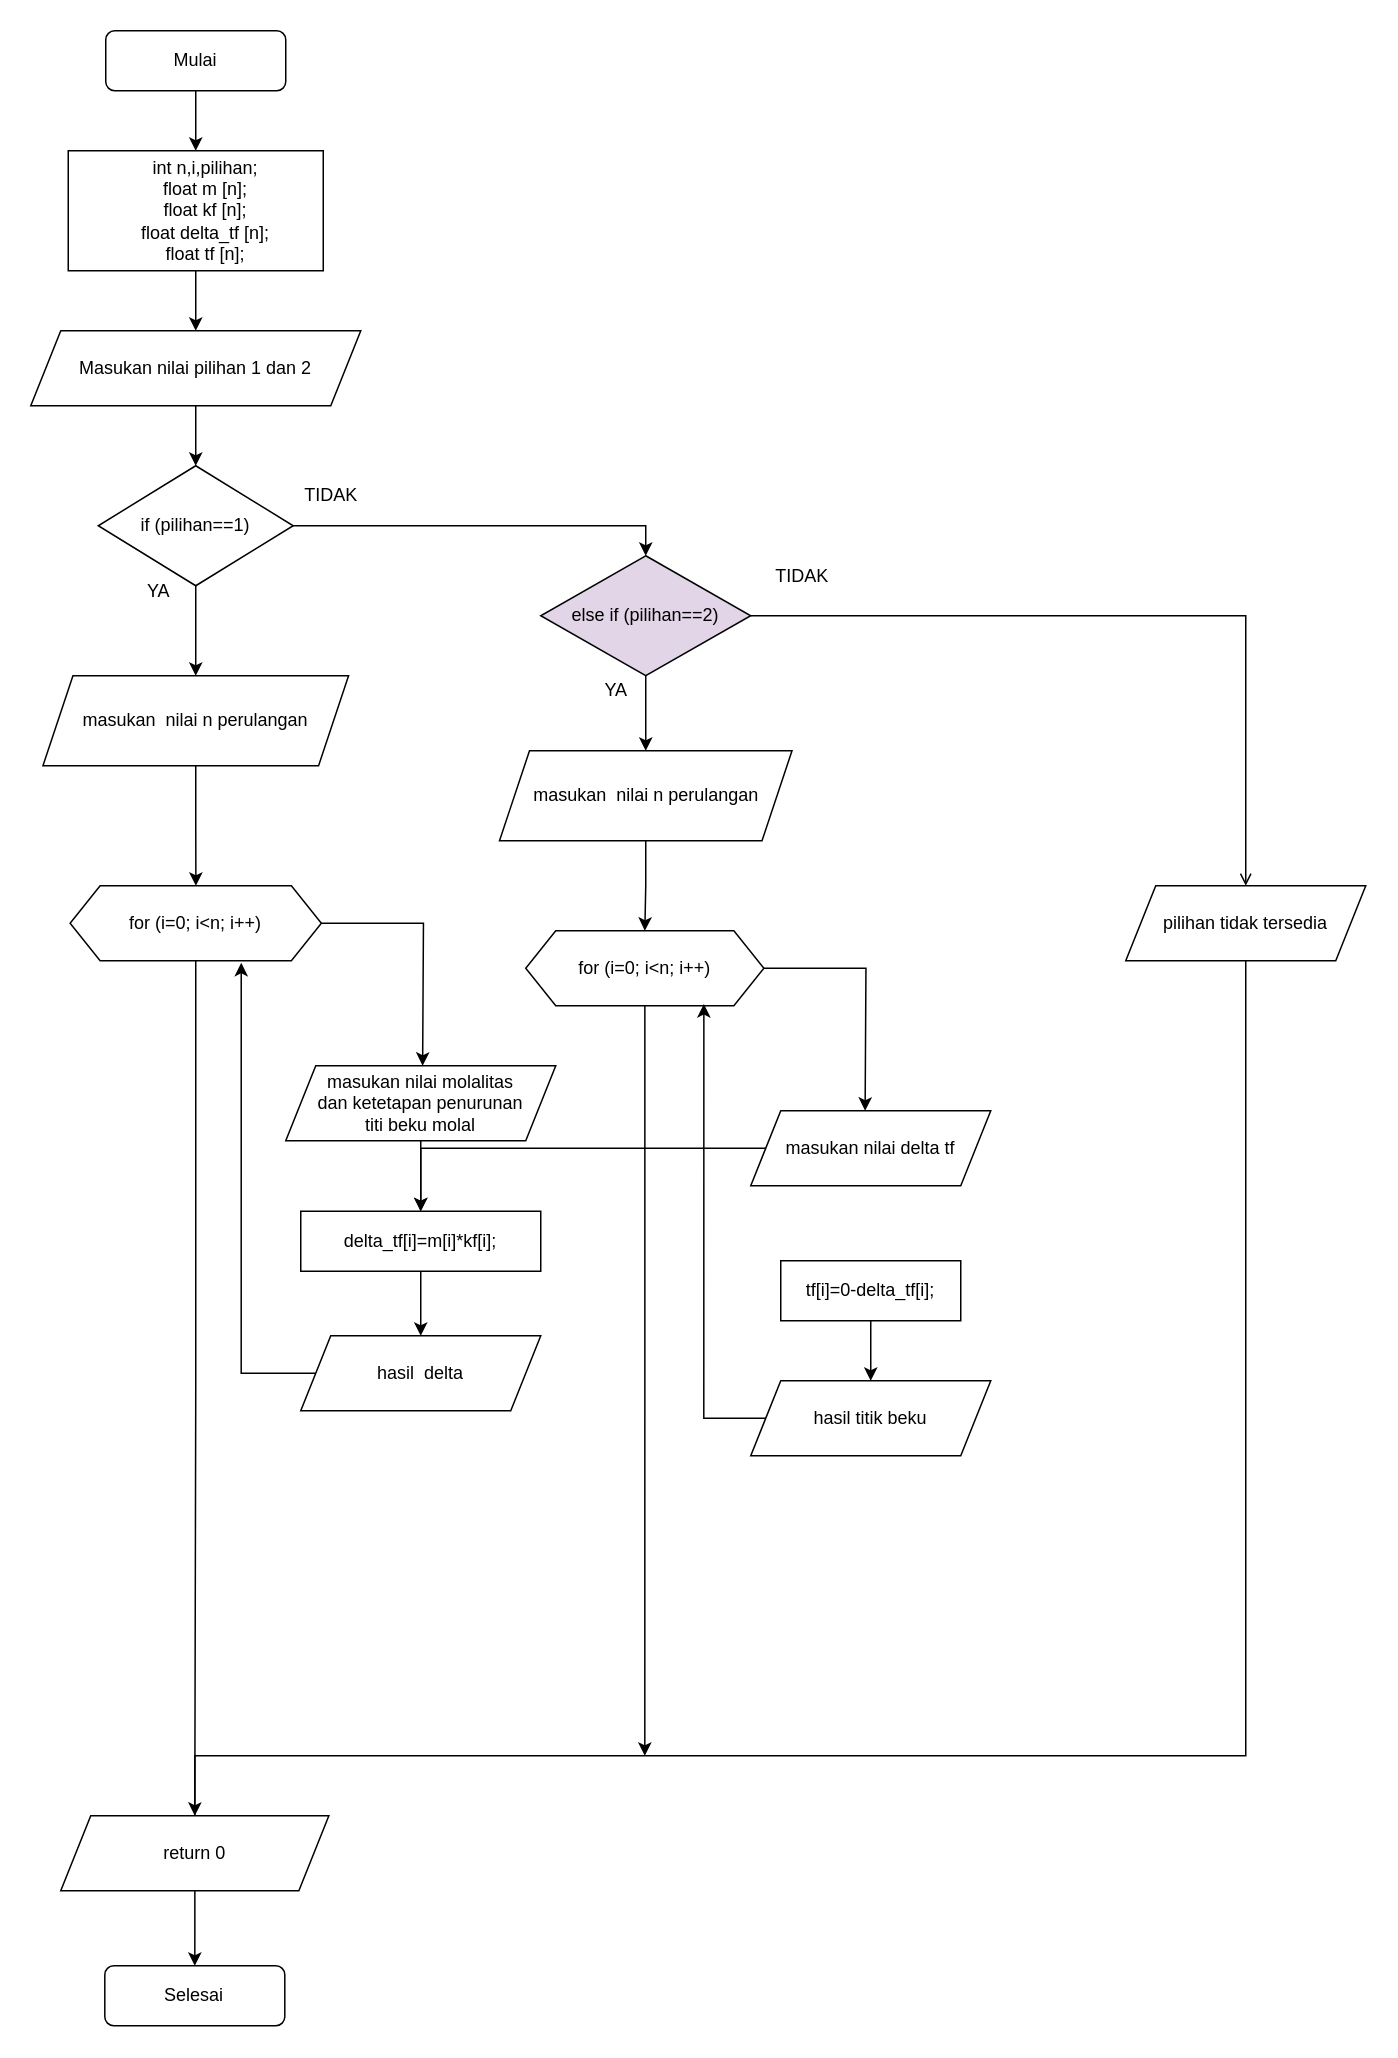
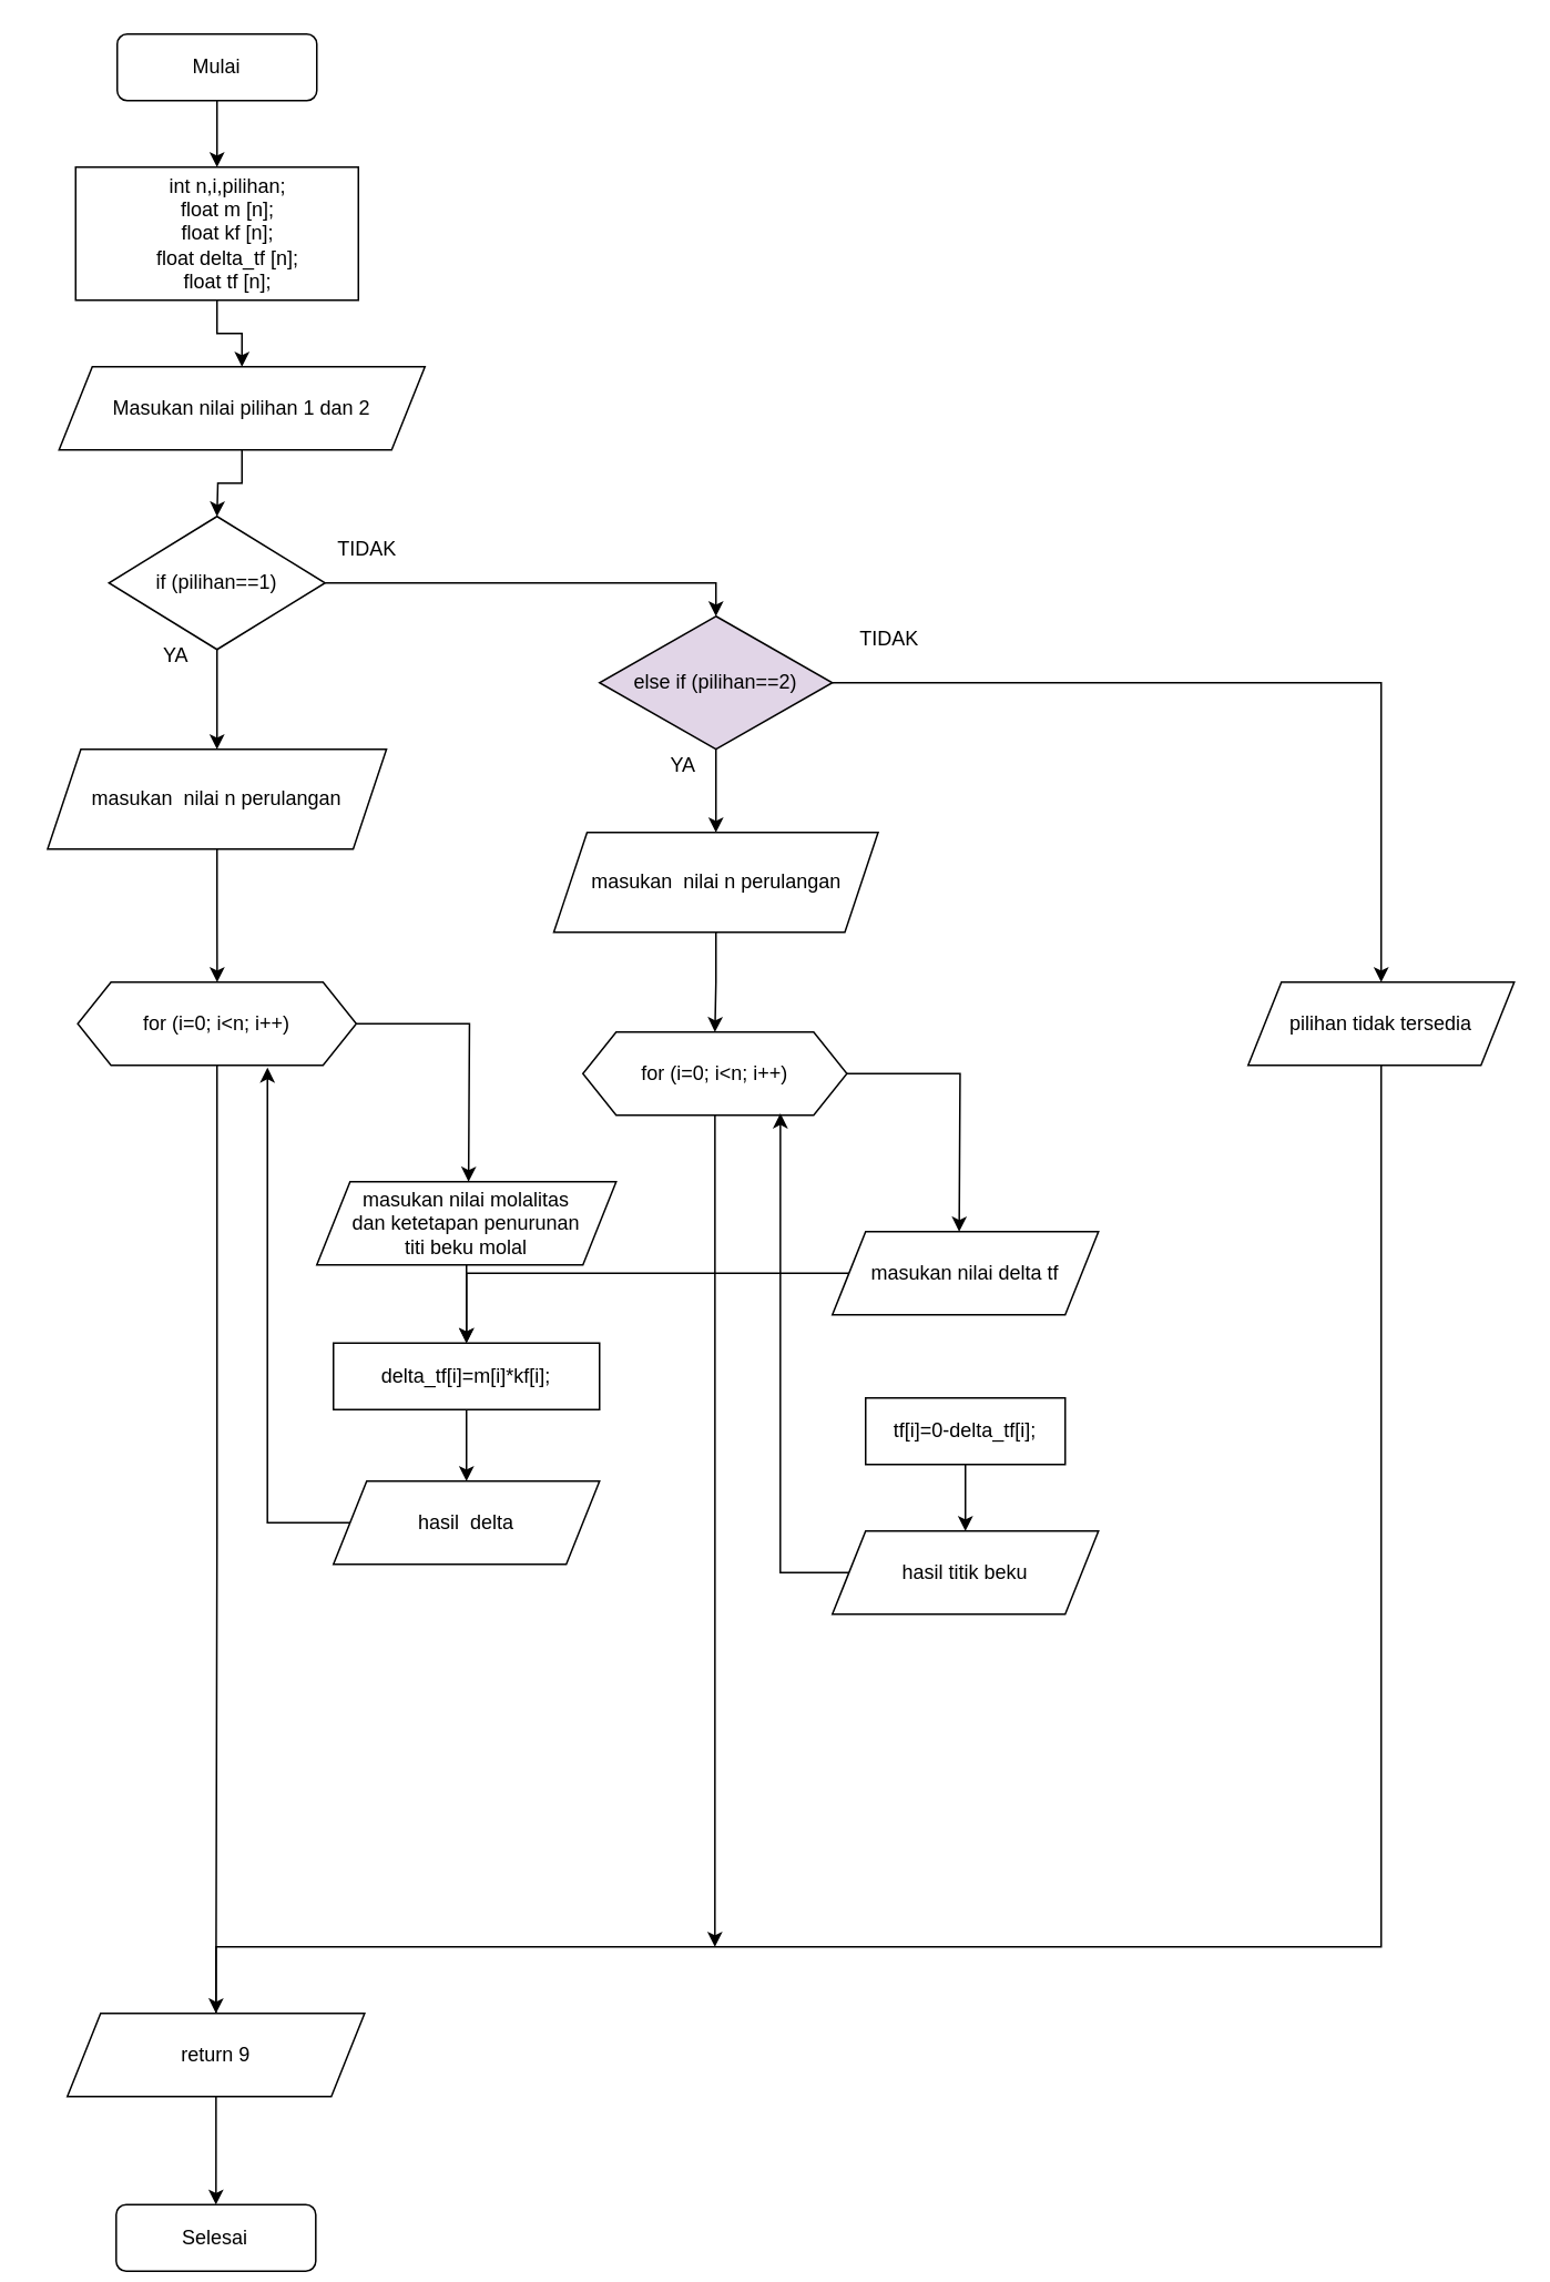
- <mxCell id="7" value="&lt;div&gt;Masukan nilai pilihan 1 dan 2&lt;br&gt;&lt;/div&gt;" style="shape=parallelogram;perimeter=parallelogramPerimeter;whiteSpace=wrap;html=1;fixedSize=1;" parent="1" vertex="1"><mxGeometry x="20.01" y="220" width="220" height="50" as="geometry" /></mxCell>
+ <mxCell id="7" value="&lt;div&gt;Masukan nilai pilihan 1 dan 2&lt;br&gt;&lt;/div&gt;" style="shape=parallelogram;perimeter=parallelogramPerimeter;whiteSpace=wrap;html=1;fixedSize=1;" parent="1" vertex="1"><mxGeometry x="35.01" y="220" width="220" height="50" as="geometry" /></mxCell>
- <mxCell id="22" style="edgeStyle=orthogonalEdgeStyle;rounded=0;orthogonalLoop=1;jettySize=auto;html=1;endArrow=open;" parent="1" source="23" target="41" edge="1"><mxGeometry relative="1" as="geometry" /></mxCell>
+ <mxCell id="22" style="edgeStyle=orthogonalEdgeStyle;rounded=0;orthogonalLoop=1;jettySize=auto;html=1;" parent="1" source="23" target="41" edge="1"><mxGeometry relative="1" as="geometry" /></mxCell>
- <mxCell id="43" value="return 0" style="shape=parallelogram;perimeter=parallelogramPerimeter;whiteSpace=wrap;html=1;fixedSize=1;" parent="1" vertex="1"><mxGeometry x="40" y="1210" width="178.74" height="50" as="geometry" /></mxCell>
+ <mxCell id="43" value="return 9" style="shape=parallelogram;perimeter=parallelogramPerimeter;whiteSpace=wrap;html=1;fixedSize=1;" parent="1" vertex="1"><mxGeometry x="40" y="1210" width="178.74" height="50" as="geometry" /></mxCell>
- <mxCell id="8" value="&lt;div&gt;Selesai&lt;/div&gt;" style="rounded=1;whiteSpace=wrap;html=1;" parent="1" vertex="1"><mxGeometry x="69.37" y="1310" width="120" height="40" as="geometry" /></mxCell>
+ <mxCell id="8" value="&lt;div&gt;Selesai&lt;/div&gt;" style="rounded=1;whiteSpace=wrap;html=1;" parent="1" vertex="1"><mxGeometry x="69.37" y="1325" width="120" height="40" as="geometry" /></mxCell>
